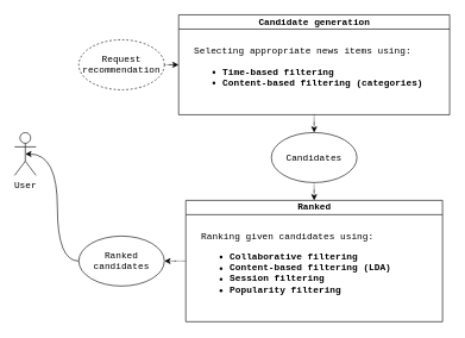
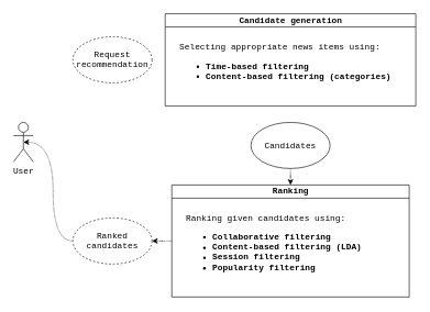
- <mxCell id="7" style="edgeStyle=orthogonalEdgeStyle;orthogonalLoop=1;jettySize=auto;html=1;dashed=1;dashPattern=1 1;curved=1;fontFamily=Courier New;fontSize=13;" parent="1" source="8" target="5" edge="1"><mxGeometry relative="1" as="geometry" /></mxCell>
- <mxCell id="4" style="edgeStyle=orthogonalEdgeStyle;curved=1;orthogonalLoop=1;jettySize=auto;html=1;dashed=1;dashPattern=1 1;fontFamily=Courier New;fontSize=13;" parent="1" source="5" target="14" edge="1"><mxGeometry relative="1" as="geometry" /></mxCell>
- <mxCell id="11" value="Ranked" style="swimlane;html=1;startSize=20;horizontal=1;childLayout=flowLayout;flowOrientation=north;resizable=0;interRankCellSpacing=50;containerType=tree;fontFamily=Courier New;fontSize=13;" parent="1" vertex="1"><mxGeometry x="259.996" y="280.002" width="360" height="170" as="geometry" /></mxCell>
+ <mxCell id="11" value="Ranking" style="swimlane;html=1;startSize=20;horizontal=1;childLayout=flowLayout;flowOrientation=north;resizable=0;interRankCellSpacing=50;containerType=tree;fontFamily=Courier New;fontSize=13;" parent="1" vertex="1"><mxGeometry x="259.996" y="280.002" width="360" height="170" as="geometry" /></mxCell>
- <mxCell id="2" style="edgeStyle=orthogonalEdgeStyle;curved=1;orthogonalLoop=1;jettySize=auto;html=1;entryX=0;entryY=0.5;entryDx=0;entryDy=0;dashed=0;dashPattern=1 1;fontFamily=Courier New;fontSize=13;startArrow=classic;startFill=1;endArrow=none;endFill=0;exitX=0.5;exitY=0.5;exitDx=0;exitDy=0;exitPerimeter=0;" parent="1" source="3" target="9" edge="1"><mxGeometry relative="1" as="geometry" /></mxCell>
+ <mxCell id="2" style="edgeStyle=orthogonalEdgeStyle;curved=1;orthogonalLoop=1;jettySize=auto;html=1;entryX=0;entryY=0.5;entryDx=0;entryDy=0;dashed=1;dashPattern=1 1;fontFamily=Courier New;fontSize=13;startArrow=classic;startFill=1;endArrow=none;endFill=0;exitX=0.5;exitY=0.5;exitDx=0;exitDy=0;exitPerimeter=0;" parent="1" source="3" target="9" edge="1"><mxGeometry relative="1" as="geometry" /></mxCell>
- <mxCell id="9" value="Ranked candidates" style="ellipse;whiteSpace=wrap;html=1;fontFamily=Courier New;fontSize=13;" parent="1" vertex="1"><mxGeometry x="110" y="330" width="120" height="70" as="geometry" /></mxCell>
+ <mxCell id="9" value="Ranked candidates" style="ellipse;whiteSpace=wrap;html=1;fontFamily=Courier New;fontSize=13;dashed=1;" parent="1" vertex="1"><mxGeometry x="110" y="330" width="120" height="70" as="geometry" /></mxCell>
